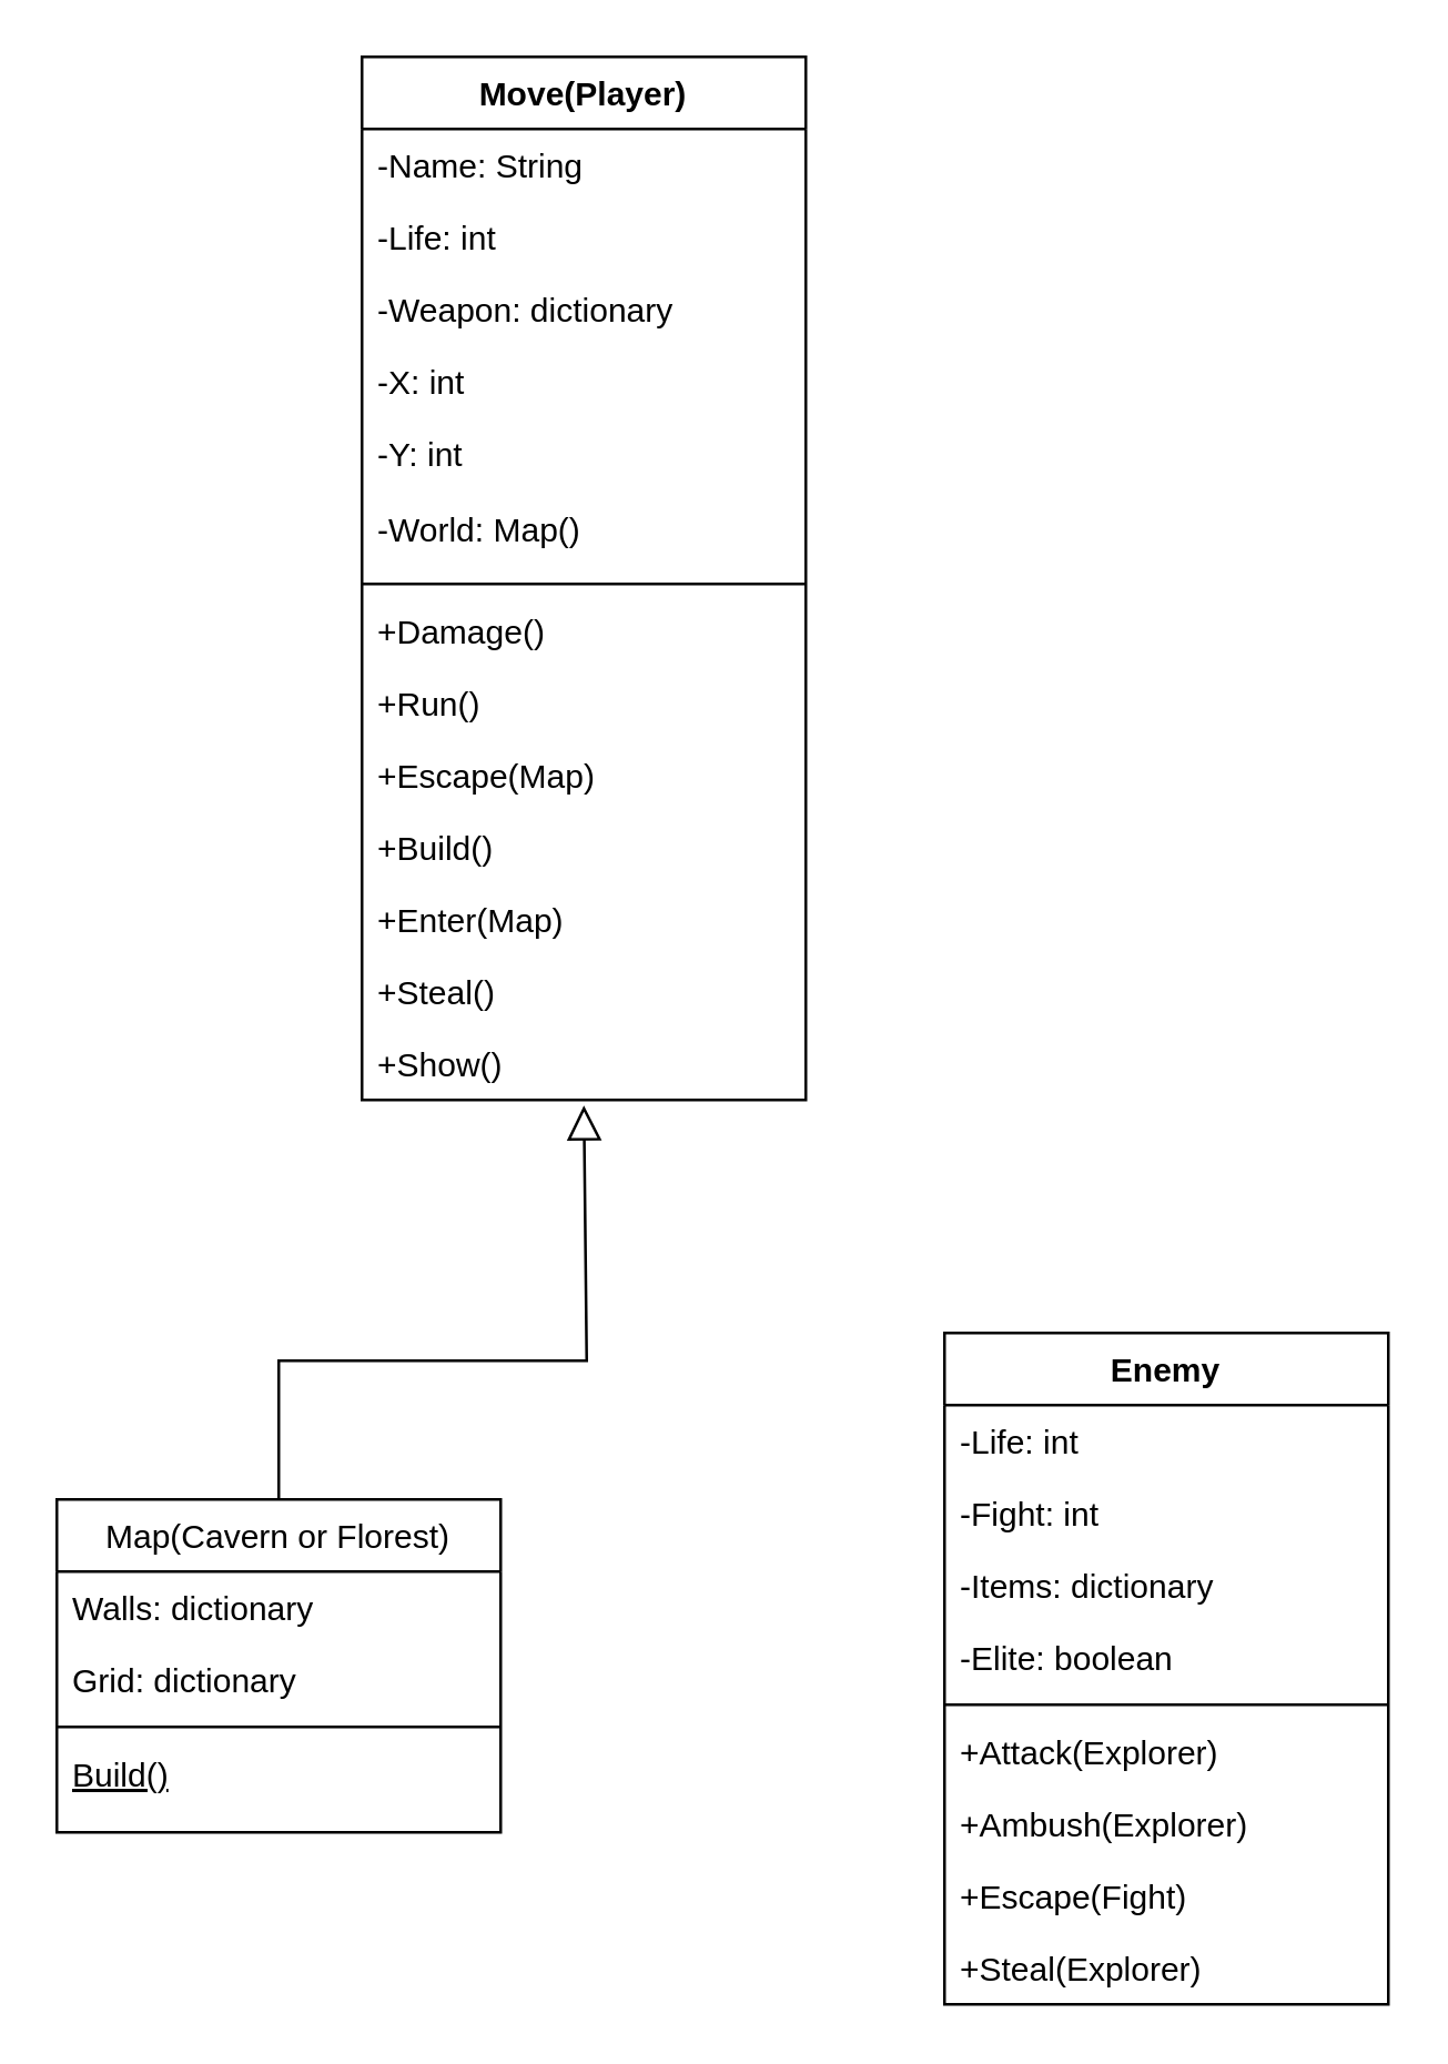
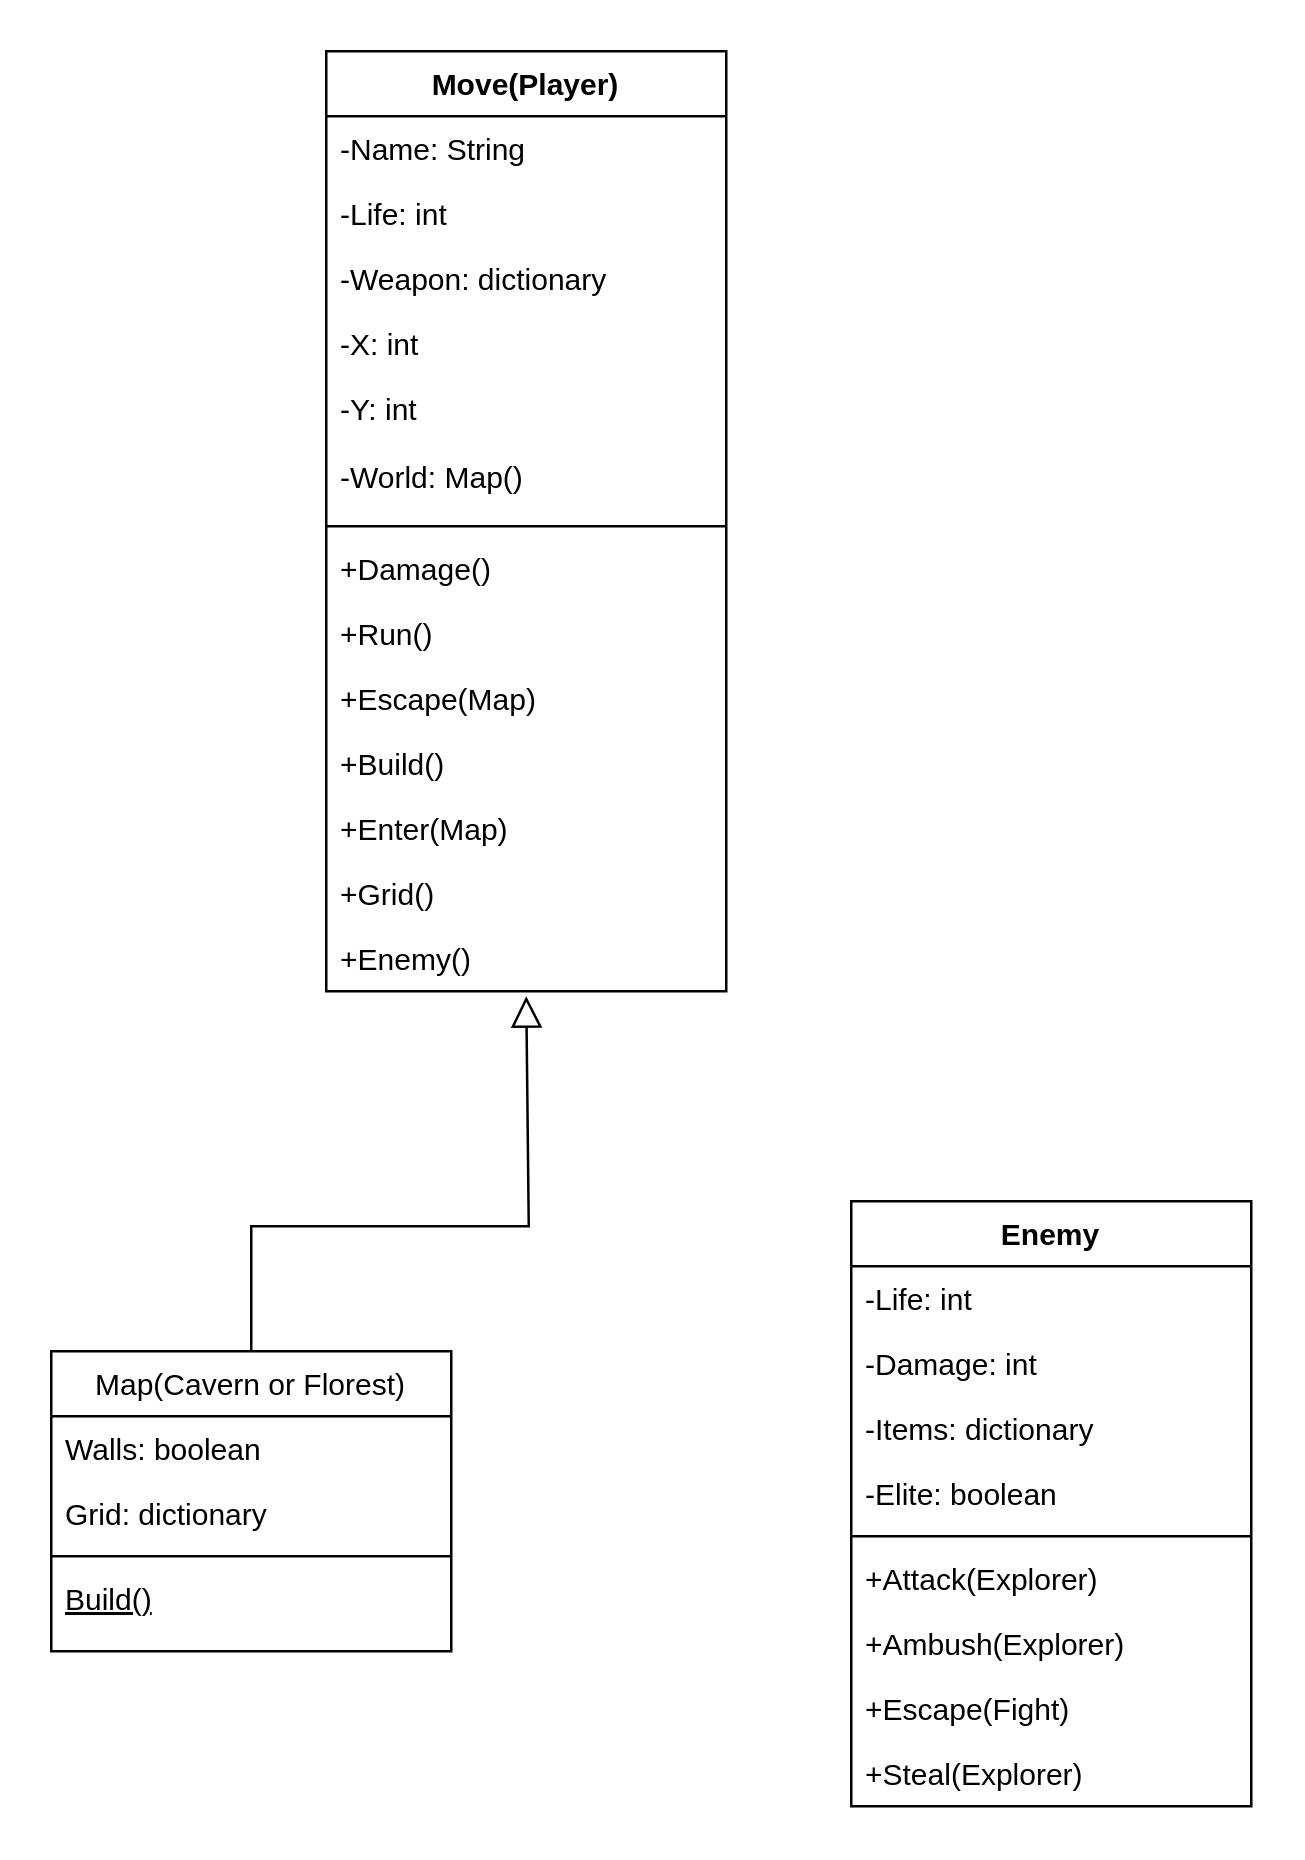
- <mxCell id="31" value="+Steal()" style="text;strokeColor=none;fillColor=none;align=left;verticalAlign=top;spacingLeft=4;spacingRight=4;overflow=hidden;rotatable=0;points=[[0,0.5],[1,0.5]];portConstraint=eastwest;" vertex="1" parent="18"><mxGeometry y="324" width="160" height="26" as="geometry" /></mxCell>
+ <mxCell id="31" value="+Grid()" style="text;strokeColor=none;fillColor=none;align=left;verticalAlign=top;spacingLeft=4;spacingRight=4;overflow=hidden;rotatable=0;points=[[0,0.5],[1,0.5]];portConstraint=eastwest;" vertex="1" parent="18"><mxGeometry y="324" width="160" height="26" as="geometry" /></mxCell>
- <mxCell id="32" value="+Show()" style="text;strokeColor=none;fillColor=none;align=left;verticalAlign=top;spacingLeft=4;spacingRight=4;overflow=hidden;rotatable=0;points=[[0,0.5],[1,0.5]];portConstraint=eastwest;" vertex="1" parent="18"><mxGeometry y="350" width="160" height="26" as="geometry" /></mxCell>
+ <mxCell id="32" value="+Enemy()" style="text;strokeColor=none;fillColor=none;align=left;verticalAlign=top;spacingLeft=4;spacingRight=4;overflow=hidden;rotatable=0;points=[[0,0.5],[1,0.5]];portConstraint=eastwest;" vertex="1" parent="18"><mxGeometry y="350" width="160" height="26" as="geometry" /></mxCell>
- <mxCell id="10" value="-Fight: int" style="text;strokeColor=none;fillColor=none;align=left;verticalAlign=top;spacingLeft=4;spacingRight=4;overflow=hidden;rotatable=0;points=[[0,0.5],[1,0.5]];portConstraint=eastwest;" vertex="1" parent="8"><mxGeometry y="52" width="160" height="26" as="geometry" /></mxCell>
+ <mxCell id="10" value="-Damage: int" style="text;strokeColor=none;fillColor=none;align=left;verticalAlign=top;spacingLeft=4;spacingRight=4;overflow=hidden;rotatable=0;points=[[0,0.5],[1,0.5]];portConstraint=eastwest;" vertex="1" parent="8"><mxGeometry y="52" width="160" height="26" as="geometry" /></mxCell>
- <mxCell id="3" value="Walls: dictionary" style="text;align=left;verticalAlign=top;spacingLeft=4;spacingRight=4;overflow=hidden;rotatable=0;points=[[0,0.5],[1,0.5]];portConstraint=eastwest;" parent="2" vertex="1"><mxGeometry y="26" width="160" height="26" as="geometry" /></mxCell>
+ <mxCell id="3" value="Walls: boolean" style="text;align=left;verticalAlign=top;spacingLeft=4;spacingRight=4;overflow=hidden;rotatable=0;points=[[0,0.5],[1,0.5]];portConstraint=eastwest;" parent="2" vertex="1"><mxGeometry y="26" width="160" height="26" as="geometry" /></mxCell>
